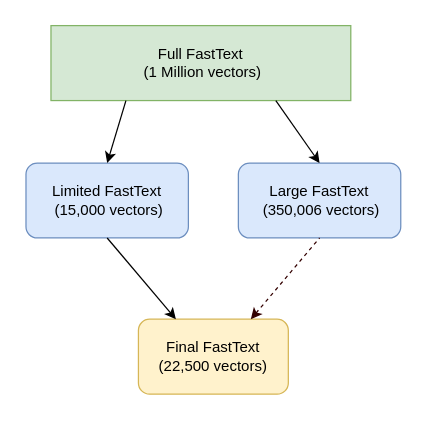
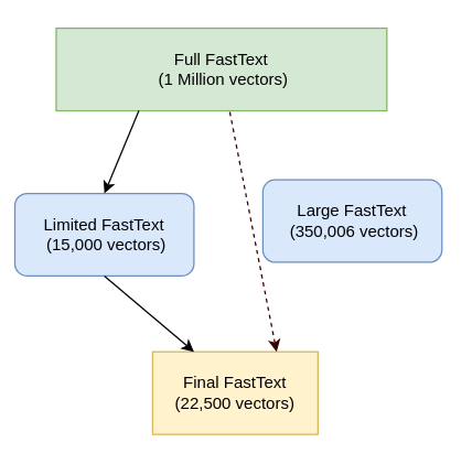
- <mxCell id="7" value="" style="endArrow=classic;html=1;entryX=0.5;entryY=0;entryDx=0;entryDy=0;exitX=0.75;exitY=1;exitDx=0;exitDy=0;" parent="1" source="2" target="4" edge="1"><mxGeometry width="50" height="50" relative="1" as="geometry"><mxPoint x="210" y="80" as="sourcePoint" /><mxPoint x="140" y="130" as="targetPoint" /></mxGeometry></mxCell>
- <mxCell id="3" value="Limited FastText&lt;br&gt;&amp;nbsp;(15,000 vectors)" style="rounded=1;whiteSpace=wrap;html=1;fillColor=#dae8fc;strokeColor=#6c8ebf;" parent="1" vertex="1"><mxGeometry x="20" y="130" width="130" height="60" as="geometry" /></mxCell>
+ <mxCell id="3" value="Limited FastText&lt;br&gt;&amp;nbsp;(15,000 vectors)" style="rounded=1;whiteSpace=wrap;html=1;fillColor=#dae8fc;strokeColor=#6c8ebf;" parent="1" vertex="1"><mxGeometry x="10" y="140" width="130" height="60" as="geometry" /></mxCell>
- <mxCell id="9" value="" style="endArrow=none;dashed=1;html=1;exitX=0.75;exitY=0;exitDx=0;exitDy=0;sourcePerimeterSpacing=0;strokeColor=#330000;startArrow=classic;startFill=1;entryX=0.5;entryY=1;entryDx=0;entryDy=0;" parent="1" source="5" target="4" edge="1"><mxGeometry width="50" height="50" relative="1" as="geometry"><mxPoint x="240" y="240" as="sourcePoint" /><mxPoint x="290" y="190" as="targetPoint" /></mxGeometry></mxCell>
+ <mxCell id="9" value="" style="endArrow=none;dashed=1;html=1;exitX=0.75;exitY=0;exitDx=0;exitDy=0;sourcePerimeterSpacing=0;strokeColor=#330000;startArrow=classic;startFill=1;" parent="1" source="5" target="2" edge="1"><mxGeometry width="50" height="50" relative="1" as="geometry"><mxPoint x="240" y="240" as="sourcePoint" /><mxPoint x="290" y="190" as="targetPoint" /></mxGeometry></mxCell>
- <mxCell id="5" value="Final FastText&lt;br&gt;(22,500 vectors)" style="rounded=1;whiteSpace=wrap;html=1;fillColor=#fff2cc;strokeColor=#d6b656;" parent="1" vertex="1"><mxGeometry x="110" y="255" width="120" height="60" as="geometry" /></mxCell>
+ <mxCell id="5" value="Final FastText&lt;br&gt;(22,500 vectors)" style="whiteSpace=wrap;html=1;fillColor=#fff2cc;strokeColor=#d6b656;rounded=0;" parent="1" vertex="1"><mxGeometry x="110" y="255" width="120" height="60" as="geometry" /></mxCell>
